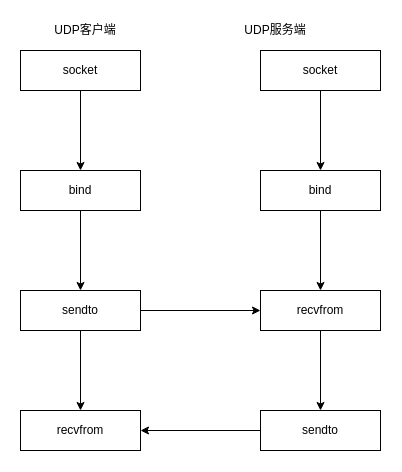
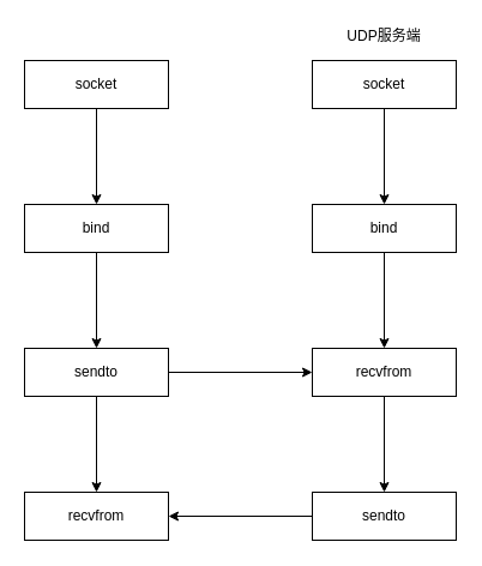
- <mxCell id="18" value="UDP客户端" style="text;html=1;strokeColor=none;fillColor=none;align=center;verticalAlign=middle;whiteSpace=wrap;rounded=0;" vertex="1" parent="1"><mxGeometry x="50" y="20" width="70" height="20" as="geometry" /></mxCell>
- <mxCell id="19" value="UDP服务端" style="text;html=1;strokeColor=none;fillColor=none;align=center;verticalAlign=middle;whiteSpace=wrap;rounded=0;" vertex="1" parent="1"><mxGeometry x="240" y="20" width="70" height="20" as="geometry" /></mxCell>
+ <mxCell id="19" value="UDP服务端" style="text;html=1;strokeColor=none;fillColor=none;align=center;verticalAlign=middle;whiteSpace=wrap;rounded=0;" vertex="1" parent="1"><mxGeometry x="285" y="20" width="70" height="20" as="geometry" /></mxCell>
